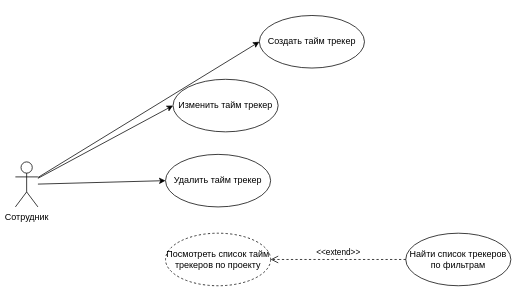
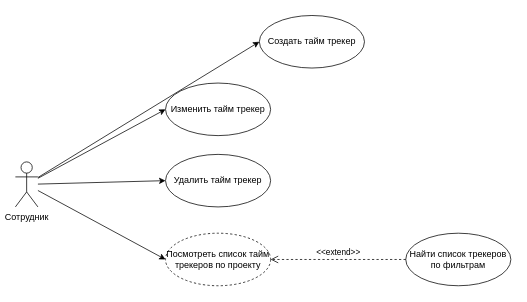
- <mxCell id="8" value="Изменить тайм трекер" style="ellipse;whiteSpace=wrap;html=1;" parent="1" vertex="1"><mxGeometry x="230" y="105" width="140" height="70" as="geometry" /></mxCell>
+ <mxCell id="8" value="Изменить тайм трекер" style="ellipse;whiteSpace=wrap;html=1;" parent="1" vertex="1"><mxGeometry x="220" y="110" width="140" height="70" as="geometry" /></mxCell>
+ <mxCell id="5" style="edgeStyle=none;html=1;entryX=0;entryY=0.5;entryDx=0;entryDy=0;" parent="1" source="6" target="12" edge="1"><mxGeometry relative="1" as="geometry" /></mxCell>
